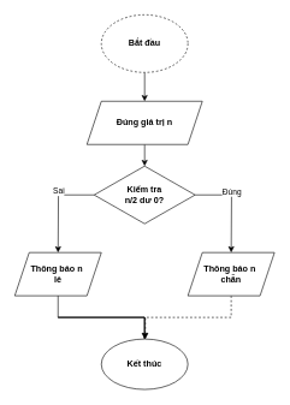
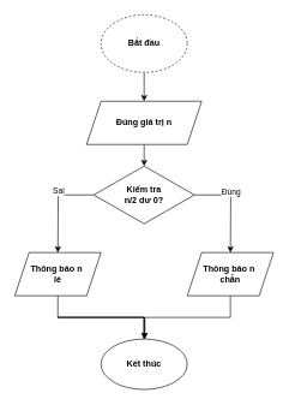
- <mxCell id="12" style="edgeStyle=orthogonalEdgeStyle;rounded=0;orthogonalLoop=1;jettySize=auto;html=1;dashed=1;" parent="1" source="13" target="16" edge="1"><mxGeometry relative="1" as="geometry"><mxPoint x="200" y="500" as="targetPoint" /><Array as="points"><mxPoint x="320" y="440" /><mxPoint x="201" y="440" /></Array></mxGeometry></mxCell>
+ <mxCell id="12" style="edgeStyle=orthogonalEdgeStyle;rounded=0;orthogonalLoop=1;jettySize=auto;html=1;" parent="1" source="13" target="16" edge="1"><mxGeometry relative="1" as="geometry"><mxPoint x="200" y="500" as="targetPoint" /><Array as="points"><mxPoint x="320" y="440" /><mxPoint x="201" y="440" /></Array></mxGeometry></mxCell>
